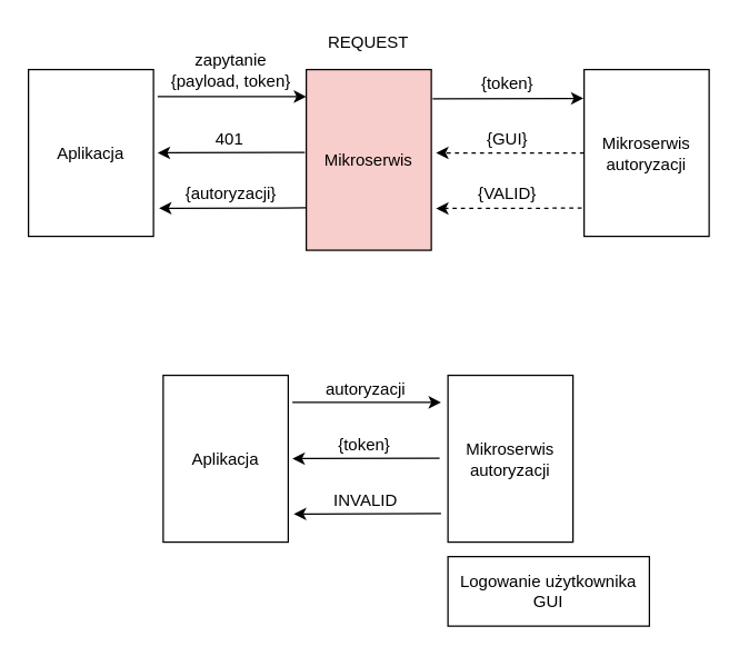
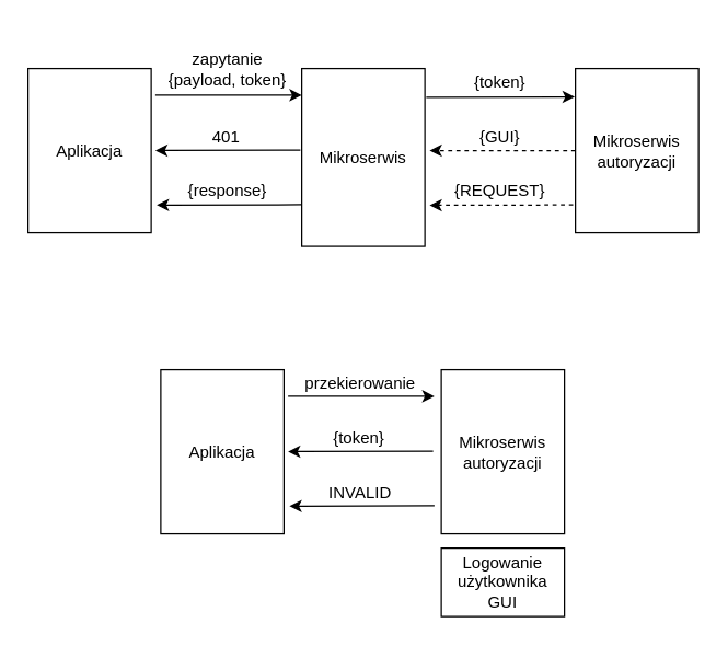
- <mxCell id="24" value="REQUEST" style="text;html=1;strokeColor=none;fillColor=none;align=center;verticalAlign=middle;whiteSpace=wrap;rounded=0;" vertex="1" parent="1"><mxGeometry x="245" y="20" width="40" height="20" as="geometry" /></mxCell>
- <mxCell id="2" value="Mikroserwis" style="rounded=0;whiteSpace=wrap;html=1;fillColor=#f8cecc;" parent="1" vertex="1"><mxGeometry x="220" y="49.57" width="90" height="130" as="geometry" /></mxCell>
+ <mxCell id="2" value="Mikroserwis" style="rounded=0;whiteSpace=wrap;html=1;" parent="1" vertex="1"><mxGeometry x="220" y="49.57" width="90" height="130" as="geometry" /></mxCell>
- <mxCell id="16" value="{autoryzacji}" style="text;html=1;strokeColor=none;fillColor=none;align=center;verticalAlign=middle;whiteSpace=wrap;rounded=0;" vertex="1" parent="1"><mxGeometry x="111" y="129.47" width="110" height="20" as="geometry" /></mxCell>
+ <mxCell id="16" value="{response}" style="text;html=1;strokeColor=none;fillColor=none;align=center;verticalAlign=middle;whiteSpace=wrap;rounded=0;" vertex="1" parent="1"><mxGeometry x="111" y="129.47" width="110" height="20" as="geometry" /></mxCell>
- <mxCell id="9" value="{VALID}" style="text;html=1;strokeColor=none;fillColor=none;align=center;verticalAlign=middle;whiteSpace=wrap;rounded=0;" parent="1" vertex="1"><mxGeometry x="310" y="129.47" width="110" height="20" as="geometry" /></mxCell>
+ <mxCell id="9" value="{REQUEST}" style="text;html=1;strokeColor=none;fillColor=none;align=center;verticalAlign=middle;whiteSpace=wrap;rounded=0;" parent="1" vertex="1"><mxGeometry x="310" y="129.47" width="110" height="20" as="geometry" /></mxCell>
- <mxCell id="19" value="autoryzacji" style="text;html=1;strokeColor=none;fillColor=none;align=center;verticalAlign=middle;whiteSpace=wrap;rounded=0;" vertex="1" parent="1"><mxGeometry x="217" y="269.57" width="92" height="20" as="geometry" /></mxCell>
+ <mxCell id="19" value="przekierowanie" style="text;html=1;strokeColor=none;fillColor=none;align=center;verticalAlign=middle;whiteSpace=wrap;rounded=0;" vertex="1" parent="1"><mxGeometry x="217" y="269.57" width="92" height="20" as="geometry" /></mxCell>
- <mxCell id="26" value="Logowanie użytkownika&lt;br&gt;GUI" style="rounded=0;whiteSpace=wrap;html=1;" vertex="1" parent="1"><mxGeometry x="322" y="400" width="145" height="50" as="geometry" /></mxCell>
+ <mxCell id="26" value="Logowanie użytkownika&lt;br&gt;GUI" style="rounded=0;whiteSpace=wrap;html=1;" vertex="1" parent="1"><mxGeometry x="322" y="400" width="90" height="50" as="geometry" /></mxCell>
